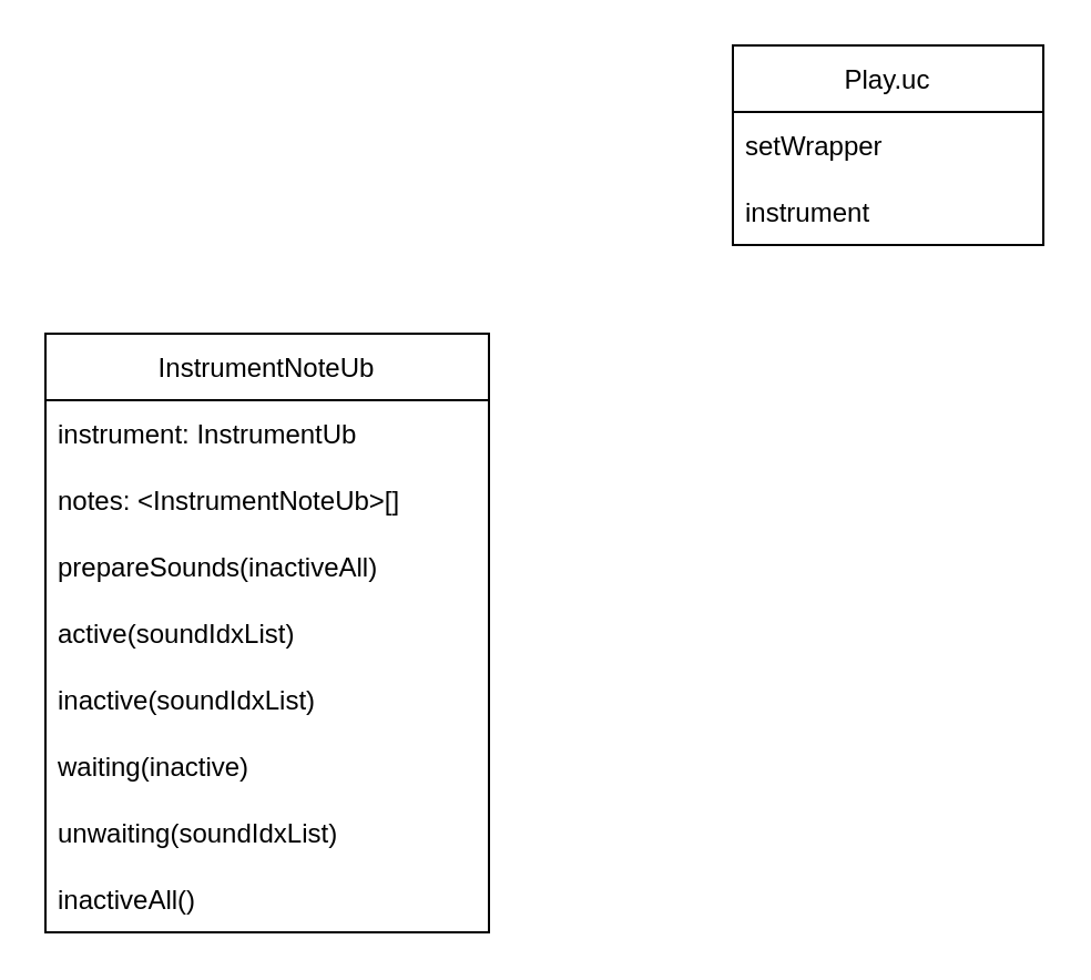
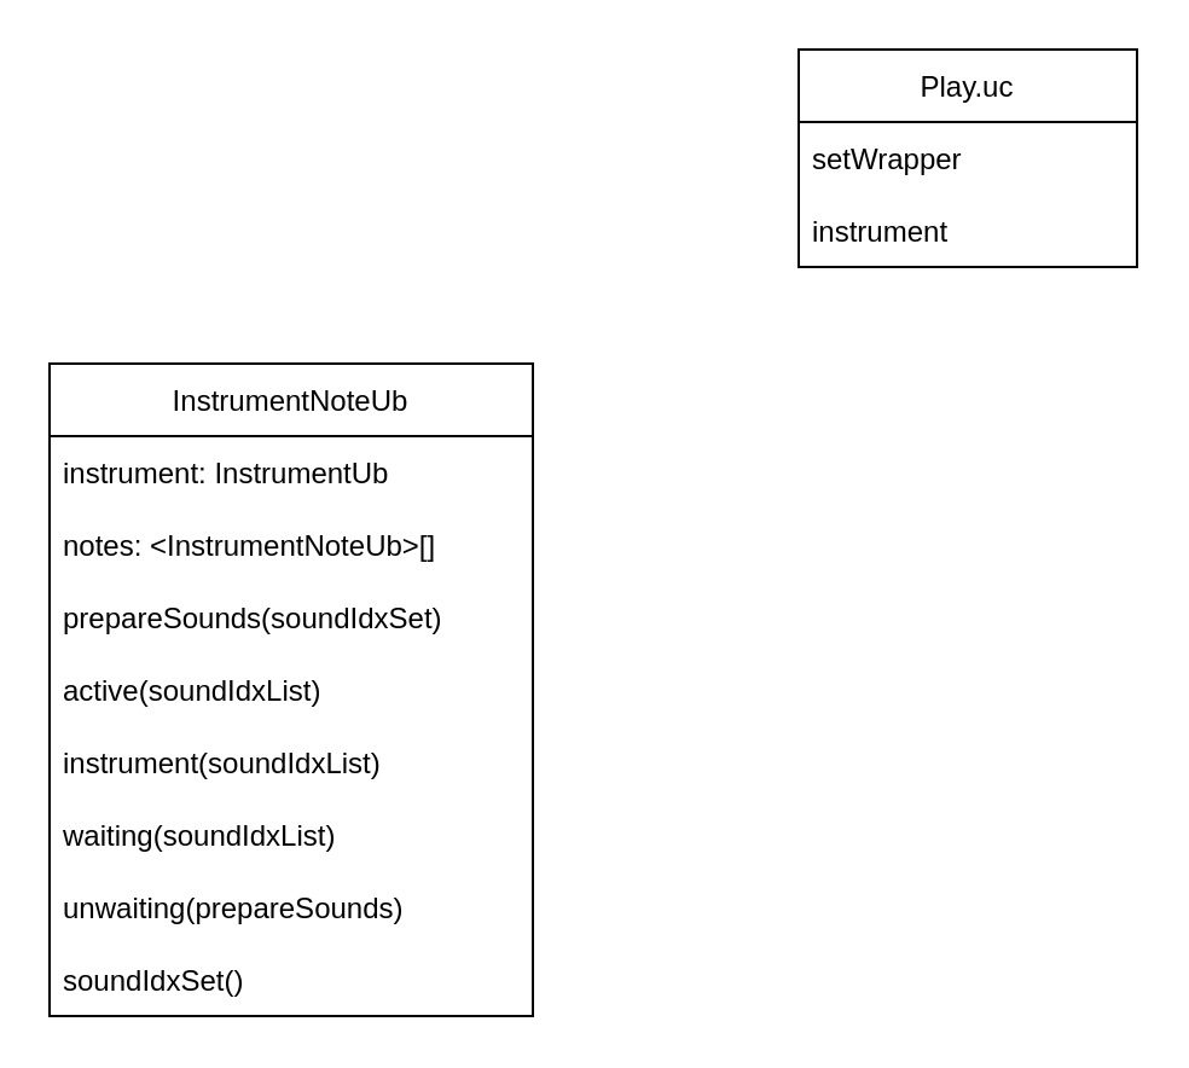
- <mxCell id="5" value="prepareSounds(inactiveAll)" style="text;strokeColor=none;fillColor=none;align=left;verticalAlign=middle;spacingLeft=4;spacingRight=4;overflow=hidden;points=[[0,0.5],[1,0.5]];portConstraint=eastwest;rotatable=0;" vertex="1" parent="2"><mxGeometry y="90" width="200" height="30" as="geometry" /></mxCell>
+ <mxCell id="5" value="prepareSounds(soundIdxSet)" style="text;strokeColor=none;fillColor=none;align=left;verticalAlign=middle;spacingLeft=4;spacingRight=4;overflow=hidden;points=[[0,0.5],[1,0.5]];portConstraint=eastwest;rotatable=0;" vertex="1" parent="2"><mxGeometry y="90" width="200" height="30" as="geometry" /></mxCell>
- <mxCell id="7" value="inactive(soundIdxList)" style="text;strokeColor=none;fillColor=none;align=left;verticalAlign=middle;spacingLeft=4;spacingRight=4;overflow=hidden;points=[[0,0.5],[1,0.5]];portConstraint=eastwest;rotatable=0;" vertex="1" parent="2"><mxGeometry y="150" width="200" height="30" as="geometry" /></mxCell>
+ <mxCell id="7" value="instrument(soundIdxList)" style="text;strokeColor=none;fillColor=none;align=left;verticalAlign=middle;spacingLeft=4;spacingRight=4;overflow=hidden;points=[[0,0.5],[1,0.5]];portConstraint=eastwest;rotatable=0;" vertex="1" parent="2"><mxGeometry y="150" width="200" height="30" as="geometry" /></mxCell>
- <mxCell id="8" value="waiting(inactive)" style="text;strokeColor=none;fillColor=none;align=left;verticalAlign=middle;spacingLeft=4;spacingRight=4;overflow=hidden;points=[[0,0.5],[1,0.5]];portConstraint=eastwest;rotatable=0;" vertex="1" parent="2"><mxGeometry y="180" width="200" height="30" as="geometry" /></mxCell>
+ <mxCell id="8" value="waiting(soundIdxList)" style="text;strokeColor=none;fillColor=none;align=left;verticalAlign=middle;spacingLeft=4;spacingRight=4;overflow=hidden;points=[[0,0.5],[1,0.5]];portConstraint=eastwest;rotatable=0;" vertex="1" parent="2"><mxGeometry y="180" width="200" height="30" as="geometry" /></mxCell>
- <mxCell id="9" value="unwaiting(soundIdxList)" style="text;strokeColor=none;fillColor=none;align=left;verticalAlign=middle;spacingLeft=4;spacingRight=4;overflow=hidden;points=[[0,0.5],[1,0.5]];portConstraint=eastwest;rotatable=0;" vertex="1" parent="2"><mxGeometry y="210" width="200" height="30" as="geometry" /></mxCell>
+ <mxCell id="9" value="unwaiting(prepareSounds)" style="text;strokeColor=none;fillColor=none;align=left;verticalAlign=middle;spacingLeft=4;spacingRight=4;overflow=hidden;points=[[0,0.5],[1,0.5]];portConstraint=eastwest;rotatable=0;" vertex="1" parent="2"><mxGeometry y="210" width="200" height="30" as="geometry" /></mxCell>
- <mxCell id="10" value="inactiveAll()" style="text;strokeColor=none;fillColor=none;align=left;verticalAlign=middle;spacingLeft=4;spacingRight=4;overflow=hidden;points=[[0,0.5],[1,0.5]];portConstraint=eastwest;rotatable=0;" vertex="1" parent="2"><mxGeometry y="240" width="200" height="30" as="geometry" /></mxCell>
+ <mxCell id="10" value="soundIdxSet()" style="text;strokeColor=none;fillColor=none;align=left;verticalAlign=middle;spacingLeft=4;spacingRight=4;overflow=hidden;points=[[0,0.5],[1,0.5]];portConstraint=eastwest;rotatable=0;" vertex="1" parent="2"><mxGeometry y="240" width="200" height="30" as="geometry" /></mxCell>
